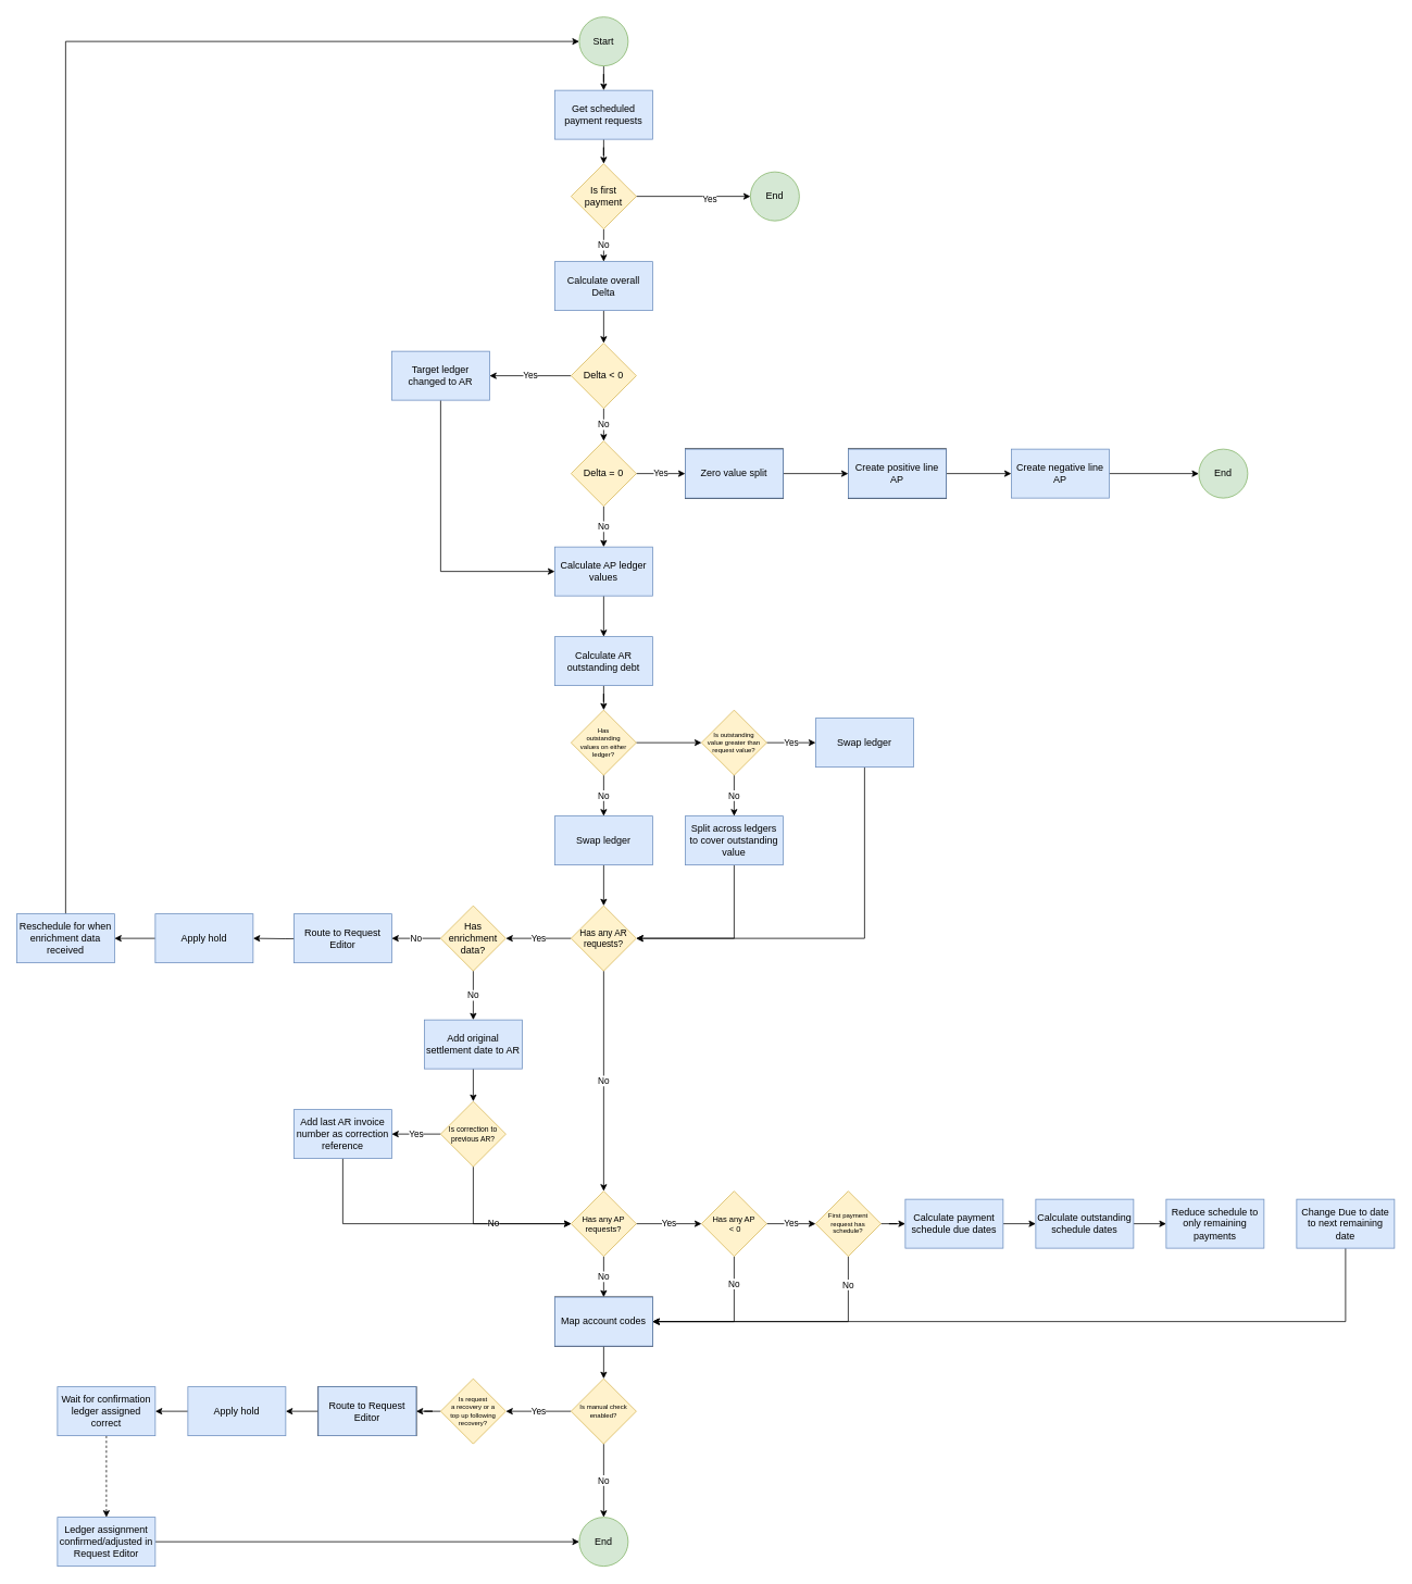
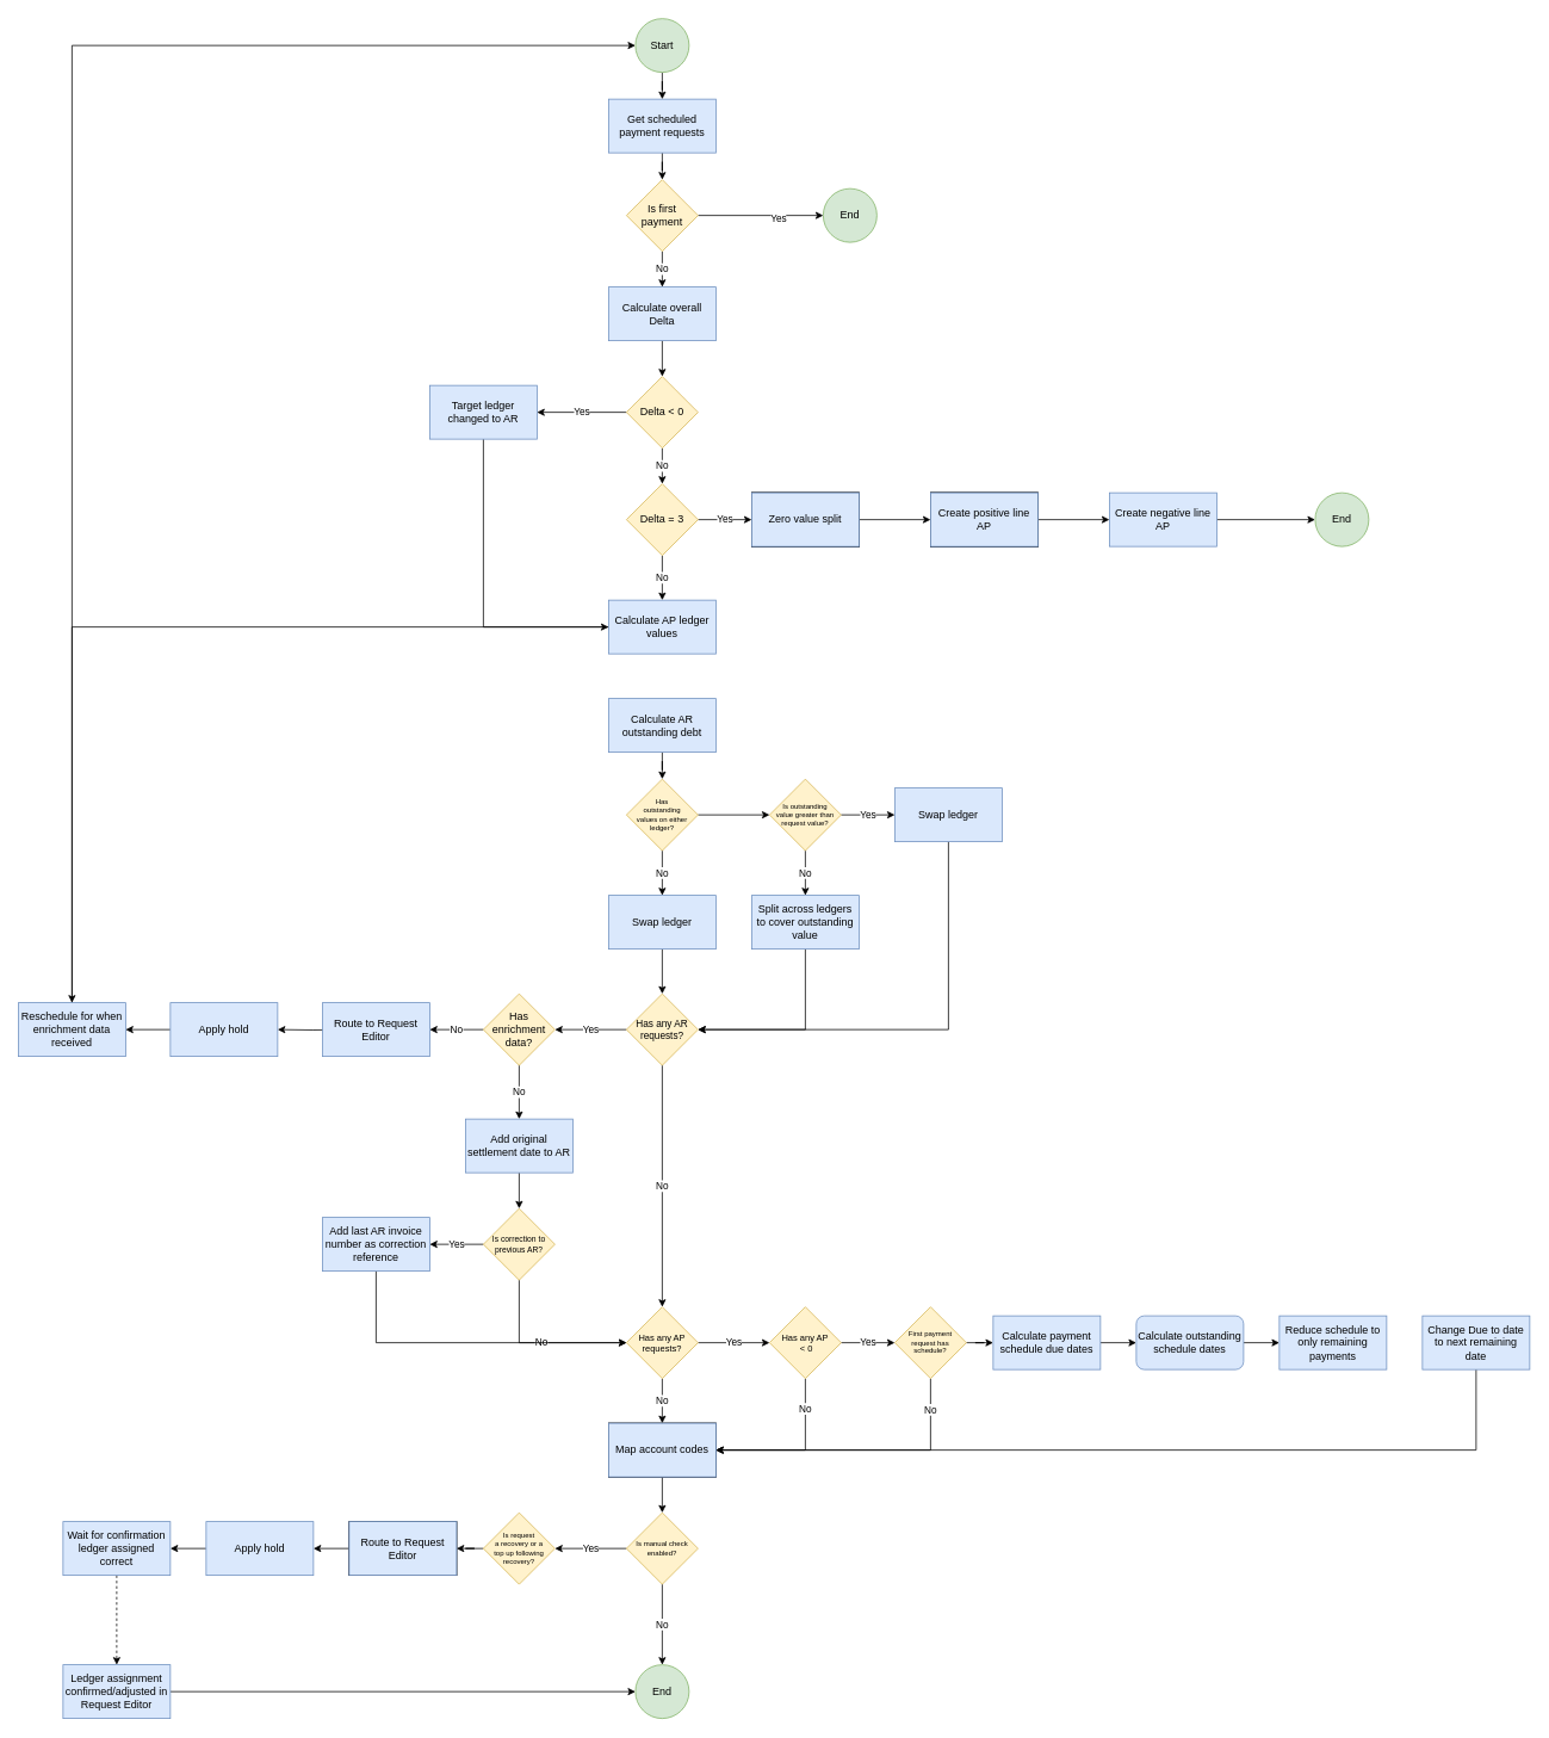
- <mxCell id="18" value="Delta = 0" style="rhombus;whiteSpace=wrap;html=1;rounded=0;fillColor=#fff2cc;strokeColor=#d6b656;" vertex="1" parent="1"><mxGeometry x="700" y="540" width="80" height="80" as="geometry" /></mxCell>
+ <mxCell id="18" value="Delta = 3" style="rhombus;whiteSpace=wrap;html=1;rounded=0;fillColor=#fff2cc;strokeColor=#d6b656;" vertex="1" parent="1"><mxGeometry x="700" y="540" width="80" height="80" as="geometry" /></mxCell>
- <mxCell id="26" value="" style="edgeStyle=orthogonalEdgeStyle;rounded=0;orthogonalLoop=1;jettySize=auto;html=1;" edge="1" parent="1" source="27" target="29"><mxGeometry relative="1" as="geometry" /></mxCell>
+ <mxCell id="26" value="" style="edgeStyle=orthogonalEdgeStyle;rounded=0;orthogonalLoop=1;jettySize=auto;html=1;" edge="1" parent="1" source="27" target="53"><mxGeometry relative="1" as="geometry" /></mxCell>
- <mxCell id="89" value="Calculate outstanding schedule dates" style="whiteSpace=wrap;html=1;rounded=0;fillColor=#dae8fc;strokeColor=#6c8ebf;" vertex="1" parent="1"><mxGeometry x="1270" y="1470" width="120" height="60" as="geometry" /></mxCell>
+ <mxCell id="89" value="Calculate outstanding schedule dates" style="whiteSpace=wrap;html=1;fillColor=#dae8fc;strokeColor=#6c8ebf;rounded=1;" vertex="1" parent="1"><mxGeometry x="1270" y="1470" width="120" height="60" as="geometry" /></mxCell>
